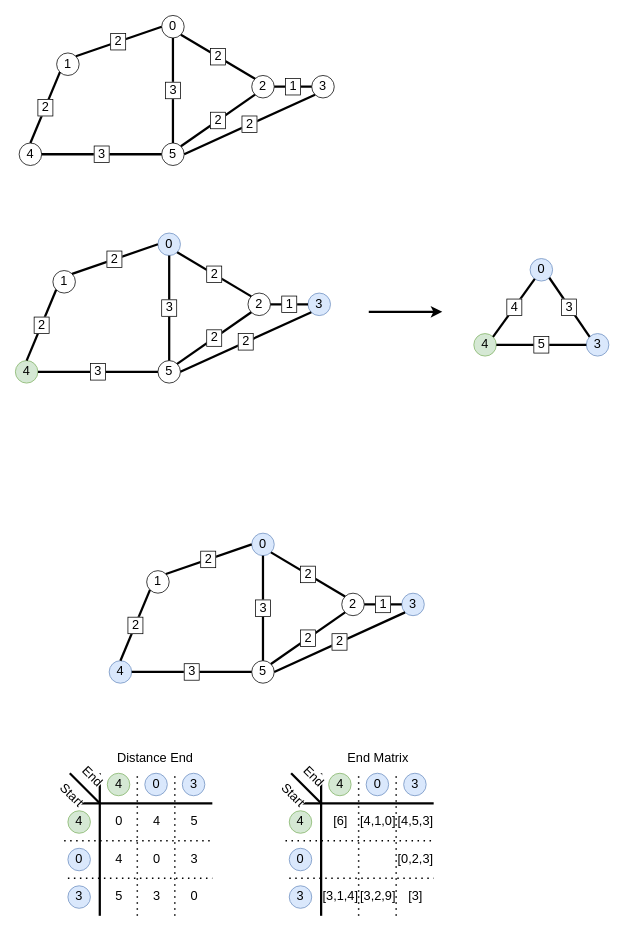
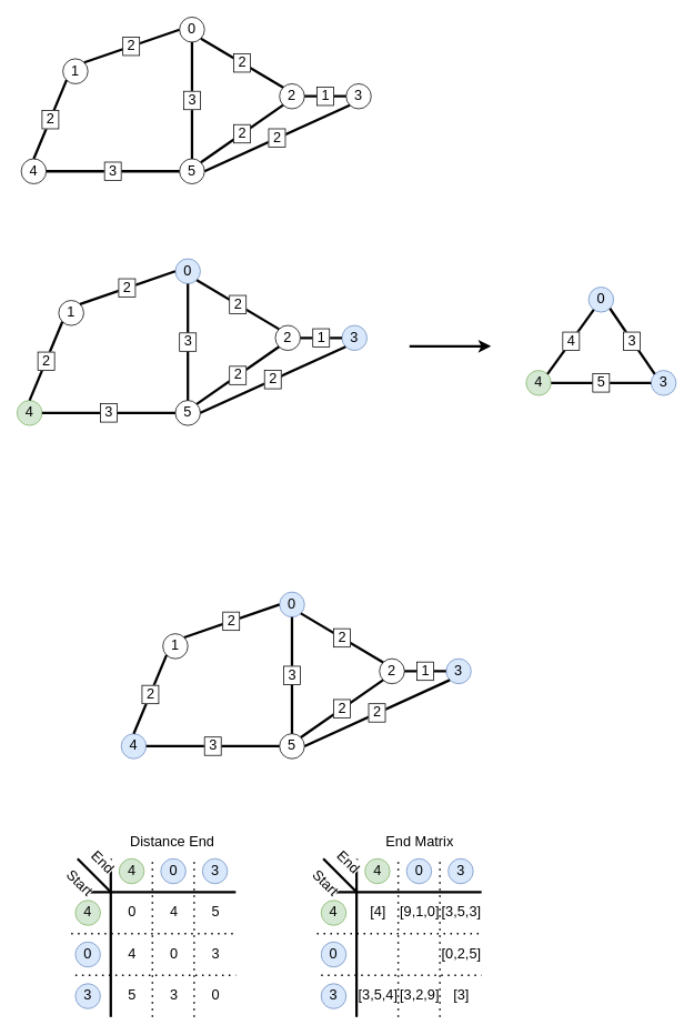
- <mxCell id="90" value="[6]" style="text;html=1;align=center;verticalAlign=middle;resizable=0;points=[];autosize=1;strokeColor=none;fillColor=none;fontSize=17;" vertex="1" parent="1"><mxGeometry x="437.5" y="1080" width="30" height="30" as="geometry" /></mxCell>
+ <mxCell id="90" value="[4]" style="text;html=1;align=center;verticalAlign=middle;resizable=0;points=[];autosize=1;strokeColor=none;fillColor=none;fontSize=17;" vertex="1" parent="1"><mxGeometry x="437.5" y="1080" width="30" height="30" as="geometry" /></mxCell>
- <mxCell id="92" value="[4,1,0]" style="text;html=1;align=center;verticalAlign=middle;resizable=0;points=[];autosize=1;strokeColor=none;fillColor=none;fontSize=17;" vertex="1" parent="1"><mxGeometry x="472.5" y="1080" width="60" height="30" as="geometry" /></mxCell>
+ <mxCell id="92" value="[9,1,0]" style="text;html=1;align=center;verticalAlign=middle;resizable=0;points=[];autosize=1;strokeColor=none;fillColor=none;fontSize=17;" vertex="1" parent="1"><mxGeometry x="472.5" y="1080" width="60" height="30" as="geometry" /></mxCell>
- <mxCell id="94" value="[4,5,3]" style="text;html=1;align=center;verticalAlign=middle;resizable=0;points=[];autosize=1;strokeColor=none;fillColor=none;fontSize=17;" vertex="1" parent="1"><mxGeometry x="522.5" y="1080" width="60" height="30" as="geometry" /></mxCell>
+ <mxCell id="94" value="[3,5,3]" style="text;html=1;align=center;verticalAlign=middle;resizable=0;points=[];autosize=1;strokeColor=none;fillColor=none;fontSize=17;" vertex="1" parent="1"><mxGeometry x="522.5" y="1080" width="60" height="30" as="geometry" /></mxCell>
- <mxCell id="93" value="[0,2,3]" style="text;html=1;align=center;verticalAlign=middle;resizable=0;points=[];autosize=1;strokeColor=none;fillColor=none;fontSize=17;" vertex="1" parent="1"><mxGeometry x="522.5" y="1130" width="60" height="30" as="geometry" /></mxCell>
+ <mxCell id="93" value="[0,2,5]" style="text;html=1;align=center;verticalAlign=middle;resizable=0;points=[];autosize=1;strokeColor=none;fillColor=none;fontSize=17;" vertex="1" parent="1"><mxGeometry x="522.5" y="1130" width="60" height="30" as="geometry" /></mxCell>
- <mxCell id="96" value="[3,1,4]" style="text;html=1;align=center;verticalAlign=middle;resizable=0;points=[];autosize=1;strokeColor=none;fillColor=none;fontSize=17;" vertex="1" parent="1"><mxGeometry x="422.5" y="1180" width="60" height="30" as="geometry" /></mxCell>
+ <mxCell id="96" value="[3,5,4]" style="text;html=1;align=center;verticalAlign=middle;resizable=0;points=[];autosize=1;strokeColor=none;fillColor=none;fontSize=17;" vertex="1" parent="1"><mxGeometry x="422.5" y="1180" width="60" height="30" as="geometry" /></mxCell>
